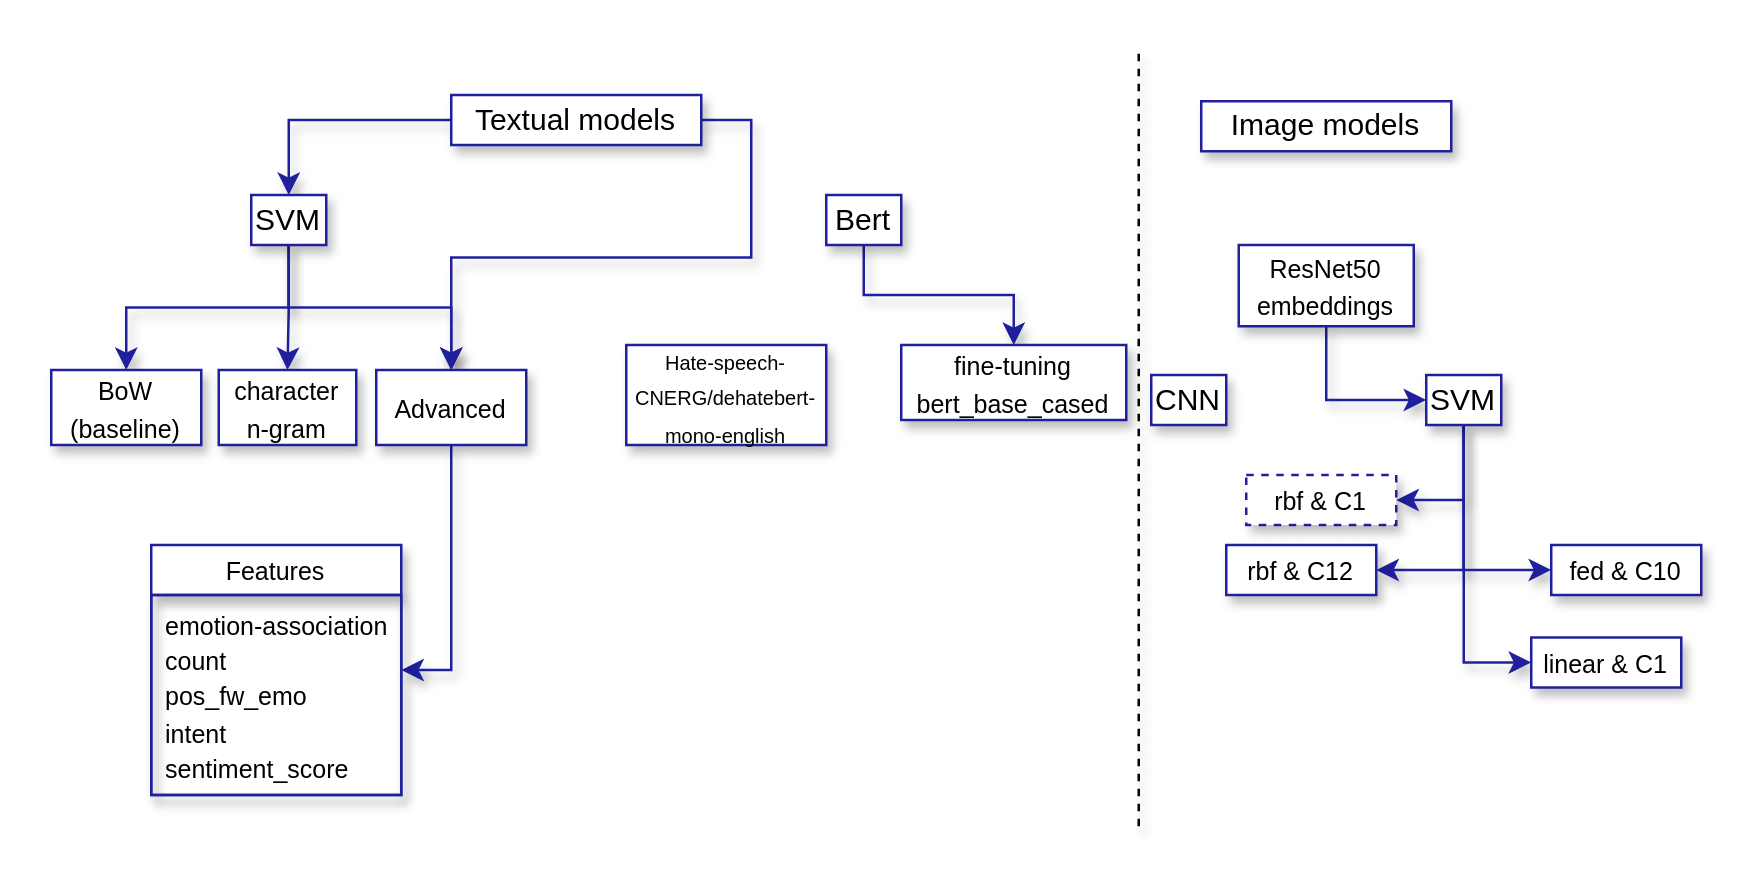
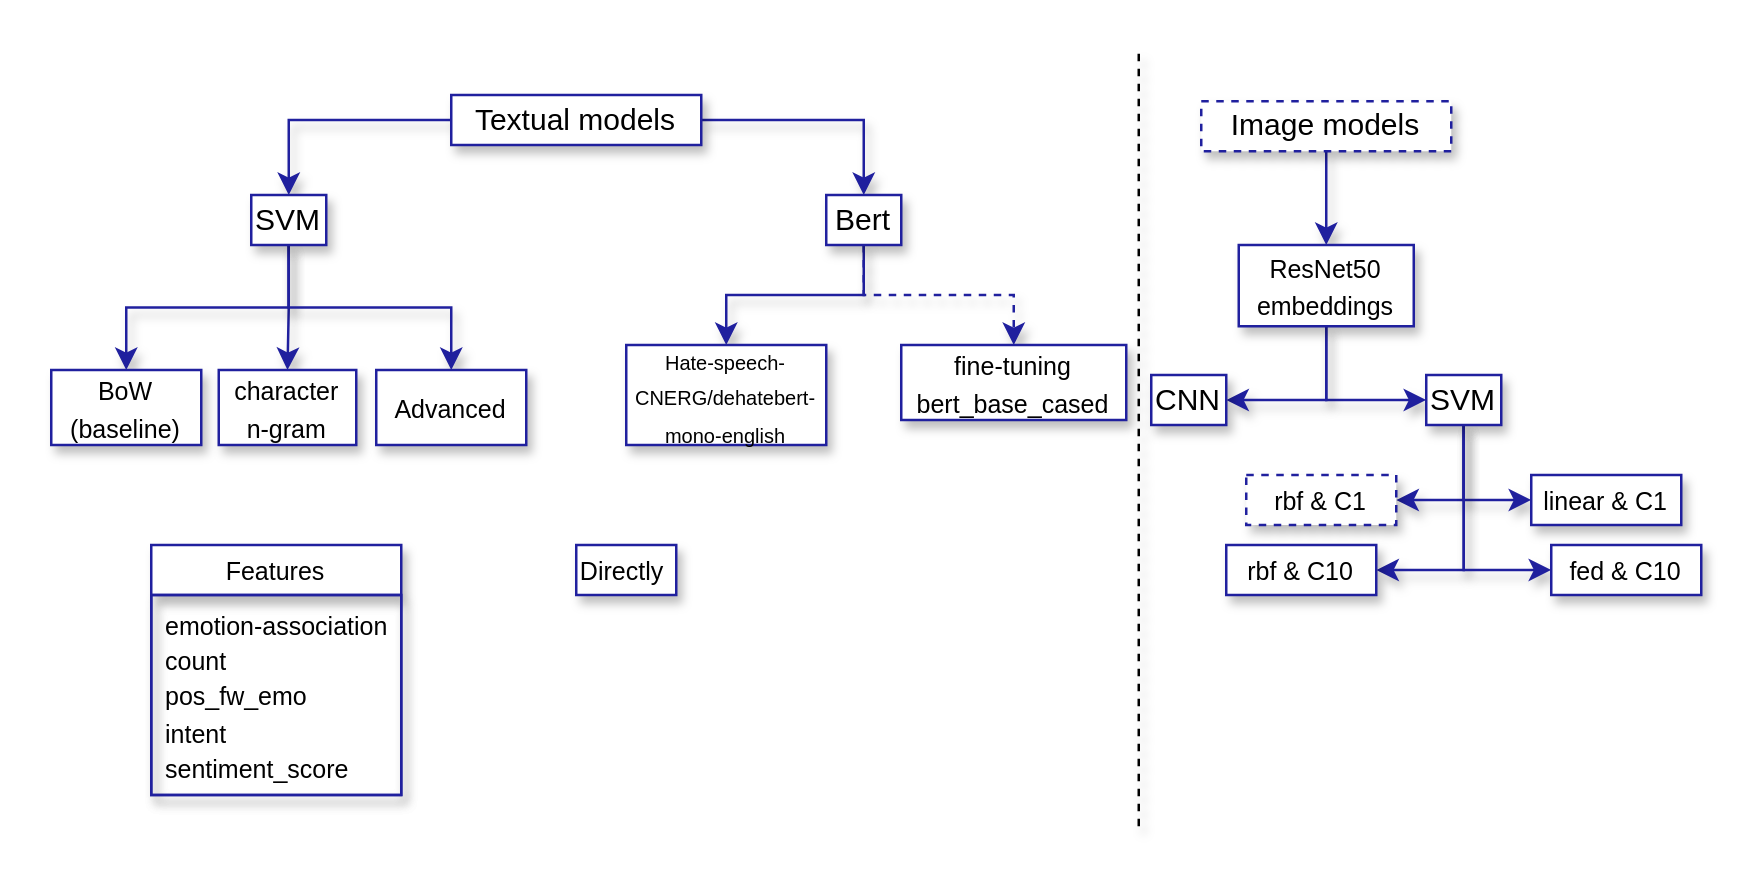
- <mxCell id="20" value="Image models" style="whiteSpace=wrap;html=1;strokeColor=#20209E;shadow=1;" vertex="1" parent="1"><mxGeometry x="480" y="40" width="100" height="20" as="geometry" /></mxCell>
+ <mxCell id="20" value="Image models" style="whiteSpace=wrap;html=1;strokeColor=#20209E;shadow=1;dashed=1;" vertex="1" parent="1"><mxGeometry x="480" y="40" width="100" height="20" as="geometry" /></mxCell>
+ <mxCell id="19" style="edgeStyle=orthogonalEdgeStyle;rounded=0;orthogonalLoop=1;jettySize=auto;html=1;entryX=0.5;entryY=0;entryDx=0;entryDy=0;strokeColor=#20209E;shadow=1;" edge="1" parent="1" source="20" target="23"><mxGeometry relative="1" as="geometry" /></mxCell>
- <mxCell id="3" style="edgeStyle=orthogonalEdgeStyle;rounded=0;orthogonalLoop=1;jettySize=auto;html=1;exitX=1;exitY=0.5;exitDx=0;exitDy=0;strokeColor=#20209E;shadow=1;" edge="1" parent="1" source="4" target="15"><mxGeometry relative="1" as="geometry" /></mxCell>
+ <mxCell id="3" style="edgeStyle=orthogonalEdgeStyle;rounded=0;orthogonalLoop=1;jettySize=auto;html=1;exitX=1;exitY=0.5;exitDx=0;exitDy=0;entryX=0.5;entryY=0;entryDx=0;entryDy=0;strokeColor=#20209E;shadow=1;" edge="1" parent="1" source="4" target="11"><mxGeometry relative="1" as="geometry" /></mxCell>
+ <mxCell id="9" style="edgeStyle=orthogonalEdgeStyle;rounded=0;orthogonalLoop=1;jettySize=auto;html=1;exitX=0.5;exitY=1;exitDx=0;exitDy=0;strokeColor=#20209E;shadow=1;" edge="1" parent="1" source="11" target="16"><mxGeometry relative="1" as="geometry" /></mxCell>
- <mxCell id="10" style="edgeStyle=orthogonalEdgeStyle;rounded=0;orthogonalLoop=1;jettySize=auto;html=1;exitX=0.5;exitY=1;exitDx=0;exitDy=0;strokeColor=#20209E;shadow=1;" edge="1" parent="1" source="11" target="17"><mxGeometry relative="1" as="geometry" /></mxCell>
+ <mxCell id="10" style="edgeStyle=orthogonalEdgeStyle;rounded=0;orthogonalLoop=1;jettySize=auto;html=1;exitX=0.5;exitY=1;exitDx=0;exitDy=0;strokeColor=#20209E;shadow=1;dashed=1;" edge="1" parent="1" source="11" target="17"><mxGeometry relative="1" as="geometry" /></mxCell>
+ <mxCell id="22" style="edgeStyle=orthogonalEdgeStyle;rounded=0;orthogonalLoop=1;jettySize=auto;html=1;exitX=0.5;exitY=1;exitDx=0;exitDy=0;entryX=1;entryY=0.5;entryDx=0;entryDy=0;strokeColor=#20209E;shadow=1;" edge="1" parent="1" source="23" target="29"><mxGeometry relative="1" as="geometry" /></mxCell>
+ <mxCell id="18" value="&lt;font style=&quot;font-size: 10px;&quot;&gt;Directly&amp;nbsp;&lt;/font&gt;" style="whiteSpace=wrap;html=1;strokeColor=#20209E;shadow=1;" vertex="1" parent="1"><mxGeometry x="230" y="217.5" width="40" height="20" as="geometry" /></mxCell>
- <mxCell id="31" value="&lt;font style=&quot;font-size: 10px;&quot;&gt;rbf &amp;amp; C12&lt;/font&gt;" style="whiteSpace=wrap;html=1;strokeColor=#20209E;shadow=1;" vertex="1" parent="1"><mxGeometry x="490" y="217.5" width="60" height="20" as="geometry" /></mxCell>
+ <mxCell id="31" value="&lt;font style=&quot;font-size: 10px;&quot;&gt;rbf &amp;amp; C10&lt;/font&gt;" style="whiteSpace=wrap;html=1;strokeColor=#20209E;shadow=1;" vertex="1" parent="1"><mxGeometry x="490" y="217.5" width="60" height="20" as="geometry" /></mxCell>
- <mxCell id="14" style="edgeStyle=orthogonalEdgeStyle;rounded=0;orthogonalLoop=1;jettySize=auto;html=1;exitX=0.5;exitY=1;exitDx=0;exitDy=0;entryX=1;entryY=0.5;entryDx=0;entryDy=0;strokeColor=#20209E;shadow=1;" edge="1" parent="1" source="15" target="34"><mxGeometry relative="1" as="geometry" /></mxCell>
- <mxCell id="32" value="&lt;font style=&quot;font-size: 10px;&quot;&gt;linear &amp;amp; C1&lt;/font&gt;" style="whiteSpace=wrap;html=1;strokeColor=#20209E;shadow=1;" vertex="1" parent="1"><mxGeometry x="612" y="254.5" width="60" height="20" as="geometry" /></mxCell>
+ <mxCell id="32" value="&lt;font style=&quot;font-size: 10px;&quot;&gt;linear &amp;amp; C1&lt;/font&gt;" style="whiteSpace=wrap;html=1;strokeColor=#20209E;shadow=1;" vertex="1" parent="1"><mxGeometry x="612" y="189.5" width="60" height="20" as="geometry" /></mxCell>
